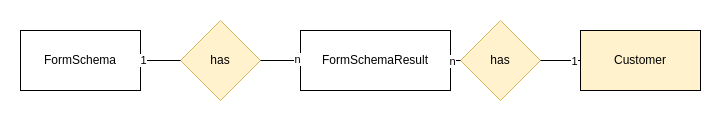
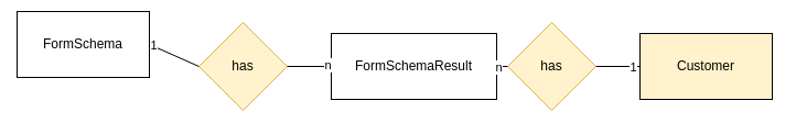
- <mxCell id="2" value="FormSchema" style="rounded=0;whiteSpace=wrap;html=1;" parent="1" vertex="1"><mxGeometry x="20" y="30" width="120" height="60" as="geometry" /></mxCell>
+ <mxCell id="2" value="FormSchema" style="rounded=0;whiteSpace=wrap;html=1;" parent="1" vertex="1"><mxGeometry x="15" y="10" width="120" height="60" as="geometry" /></mxCell>
